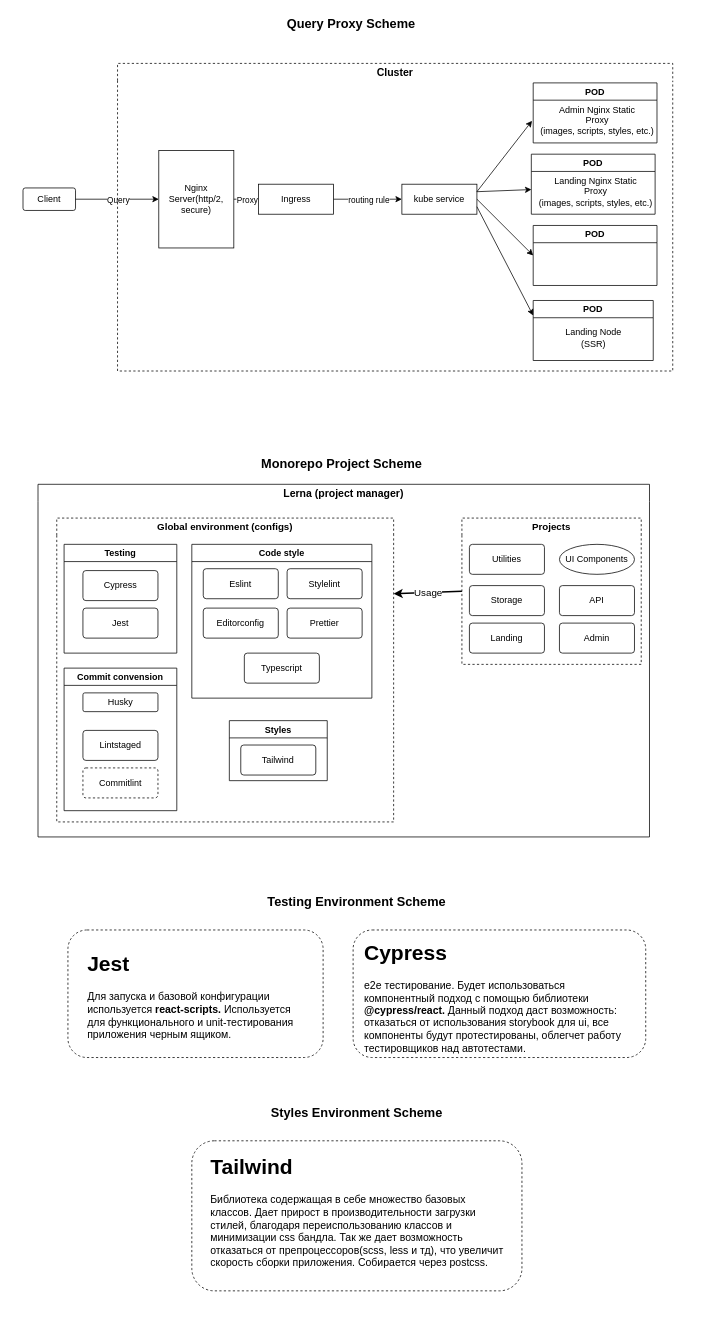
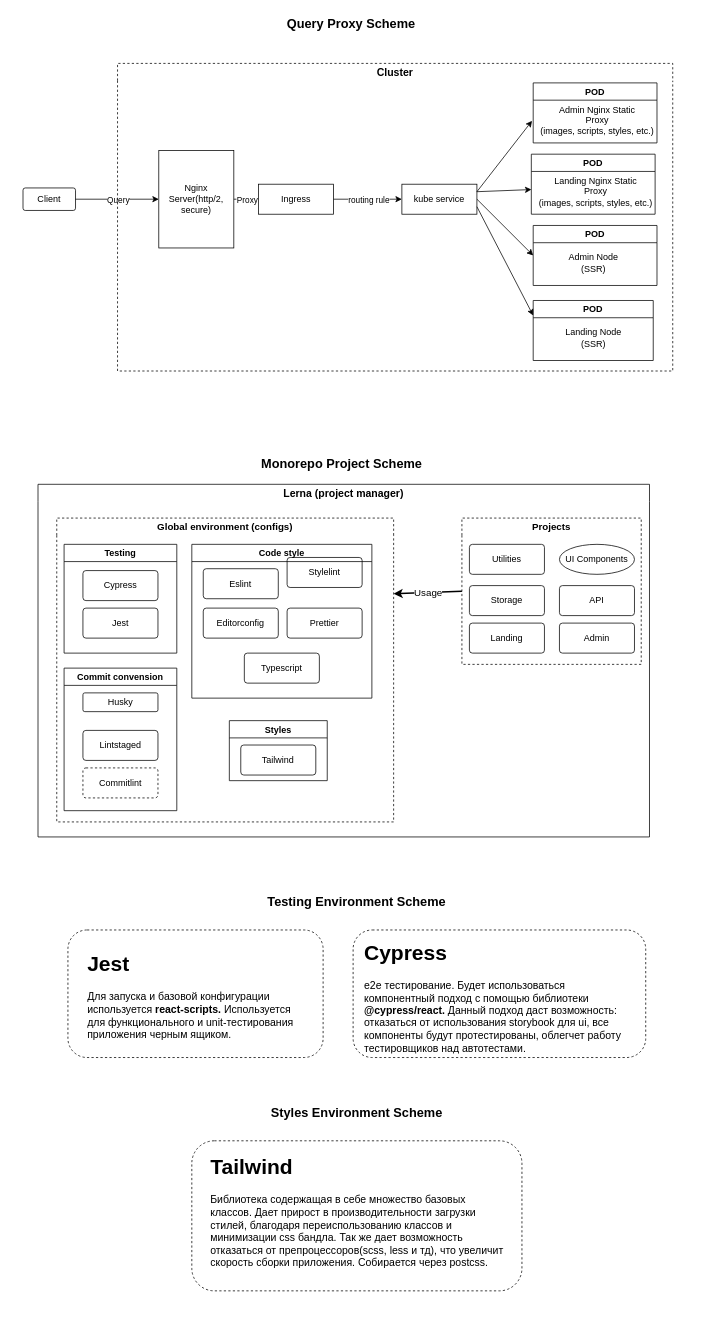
+ <mxCell id="14" value="Admin Node&lt;br&gt;(SSR)" style="text;html=1;align=center;verticalAlign=middle;resizable=0;points=[];autosize=1;strokeColor=none;fillColor=none;" vertex="1" parent="13"><mxGeometry x="40" y="35" width="80" height="30" as="geometry" /></mxCell>
- <mxCell id="34" value="Stylelint" style="rounded=1;arcSize=10;whiteSpace=wrap;html=1;align=center;shadow=0;glass=0;sketch=0;fontSize=12;strokeColor=default;fillColor=none;" vertex="1" parent="32"><mxGeometry x="127" y="32.5" width="100" height="40" as="geometry" /></mxCell>
+ <mxCell id="34" value="Stylelint" style="rounded=1;arcSize=10;whiteSpace=wrap;html=1;align=center;shadow=0;glass=0;sketch=0;fontSize=12;strokeColor=default;fillColor=none;" vertex="1" parent="32"><mxGeometry x="127" y="17.5" width="100" height="40" as="geometry" /></mxCell>
